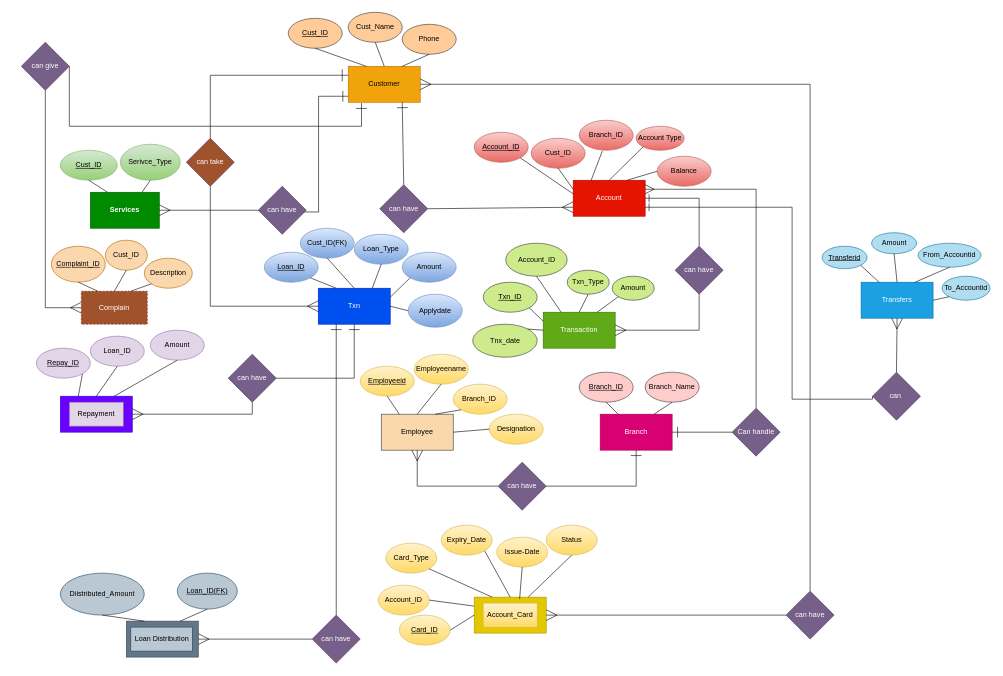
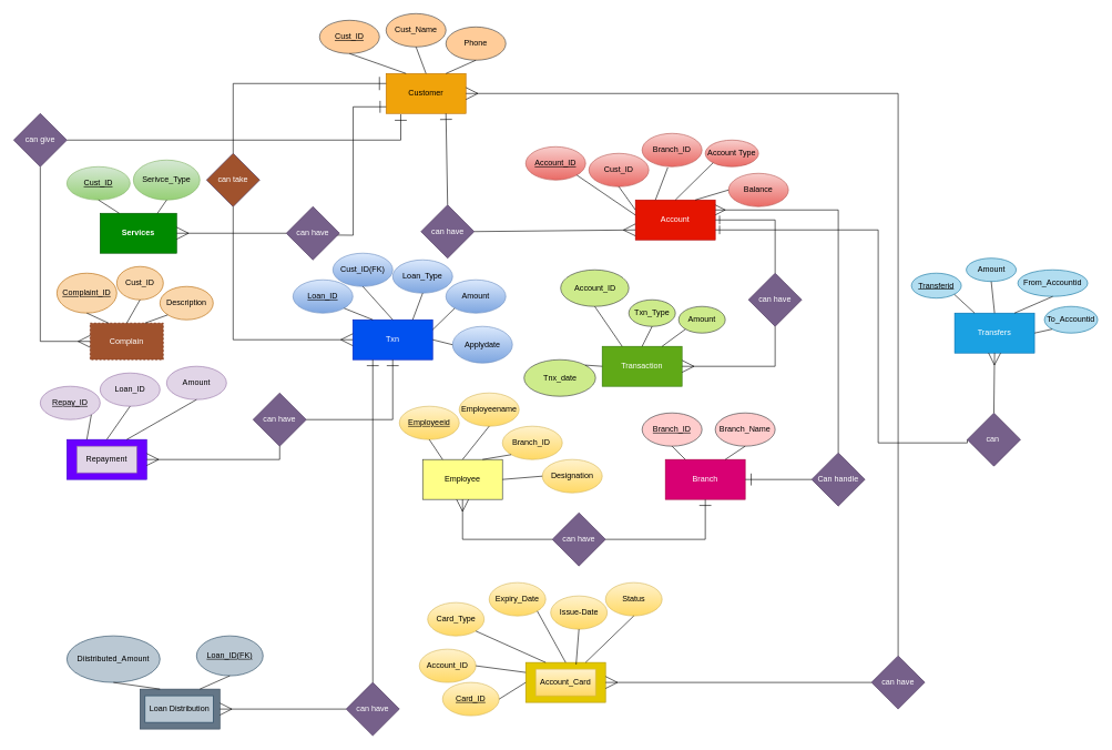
- <mxCell id="113" value="can give" style="rhombus;whiteSpace=wrap;html=1;fillColor=#76608a;fontColor=#ffffff;strokeColor=#432D57;" parent="1" vertex="1"><mxGeometry x="35" y="70" width="80" height="80" as="geometry" /></mxCell>
+ <mxCell id="113" value="can give" style="rhombus;whiteSpace=wrap;html=1;fillColor=#76608a;fontColor=#ffffff;strokeColor=#432D57;" parent="1" vertex="1"><mxGeometry x="20" y="170" width="80" height="80" as="geometry" /></mxCell>
- <mxCell id="39" value="&lt;u&gt;Txn_ID&lt;/u&gt;" style="ellipse;whiteSpace=wrap;html=1;fillColor=#cdeb8b;strokeColor=#36393d;" parent="1" vertex="1"><mxGeometry x="805" y="470" width="90" height="50" as="geometry" /></mxCell>
- <mxCell id="60" value="" style="endArrow=none;html=1;rounded=0;entryX=1;entryY=1;entryDx=0;entryDy=0;exitX=0;exitY=0.25;exitDx=0;exitDy=0;" parent="1" source="5" target="39" edge="1"><mxGeometry width="50" height="50" relative="1" as="geometry"><mxPoint x="765" y="620" as="sourcePoint" /><mxPoint x="815" y="570" as="targetPoint" /></mxGeometry></mxCell>
- <mxCell id="7" value="Employee" style="rounded=0;whiteSpace=wrap;html=1;fillColor=#fad7ac;strokeColor=#36393d;" parent="1" vertex="1"><mxGeometry x="635" y="690" width="120" height="60" as="geometry" /></mxCell>
+ <mxCell id="7" value="Employee" style="rounded=0;whiteSpace=wrap;html=1;fillColor=#ffff88;strokeColor=#36393d;" parent="1" vertex="1"><mxGeometry x="635" y="690" width="120" height="60" as="geometry" /></mxCell>
